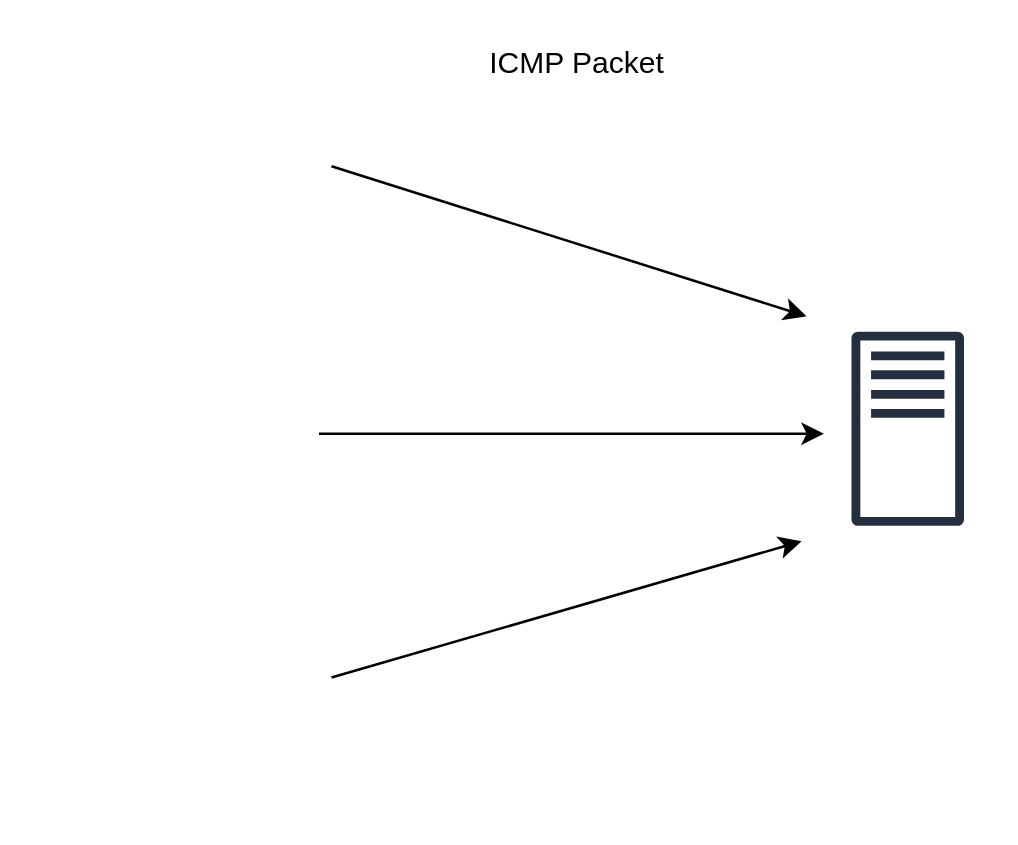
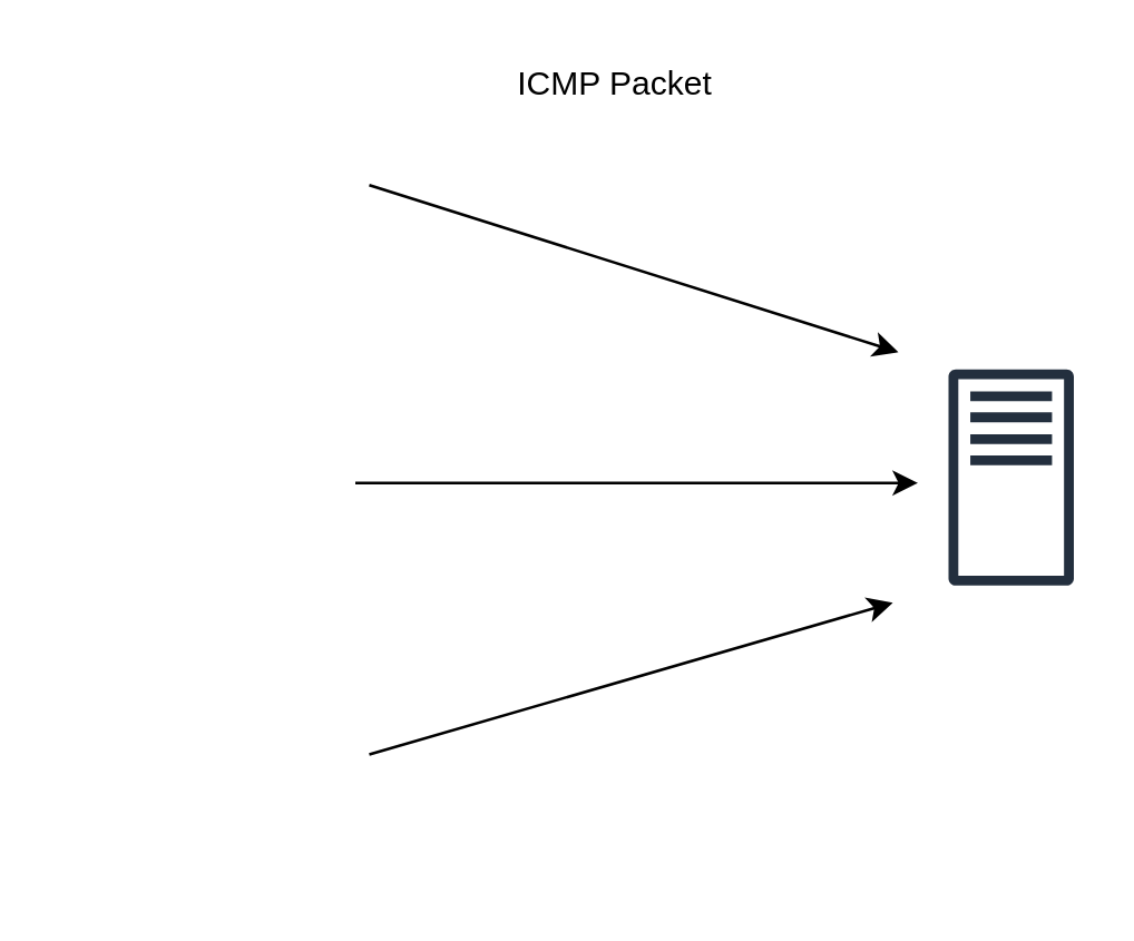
- <mxCell id="9" value="ICMP Packet" style="text;html=1;align=center;verticalAlign=middle;resizable=0;points=[];autosize=1;" vertex="1" parent="1"><mxGeometry x="190" y="15" width="80" height="20" as="geometry" /></mxCell>
+ <mxCell id="9" value="ICMP Packet" style="text;html=1;align=center;verticalAlign=middle;resizable=0;points=[];autosize=1;" vertex="1" parent="1"><mxGeometry x="180" y="20" width="80" height="20" as="geometry" /></mxCell>
